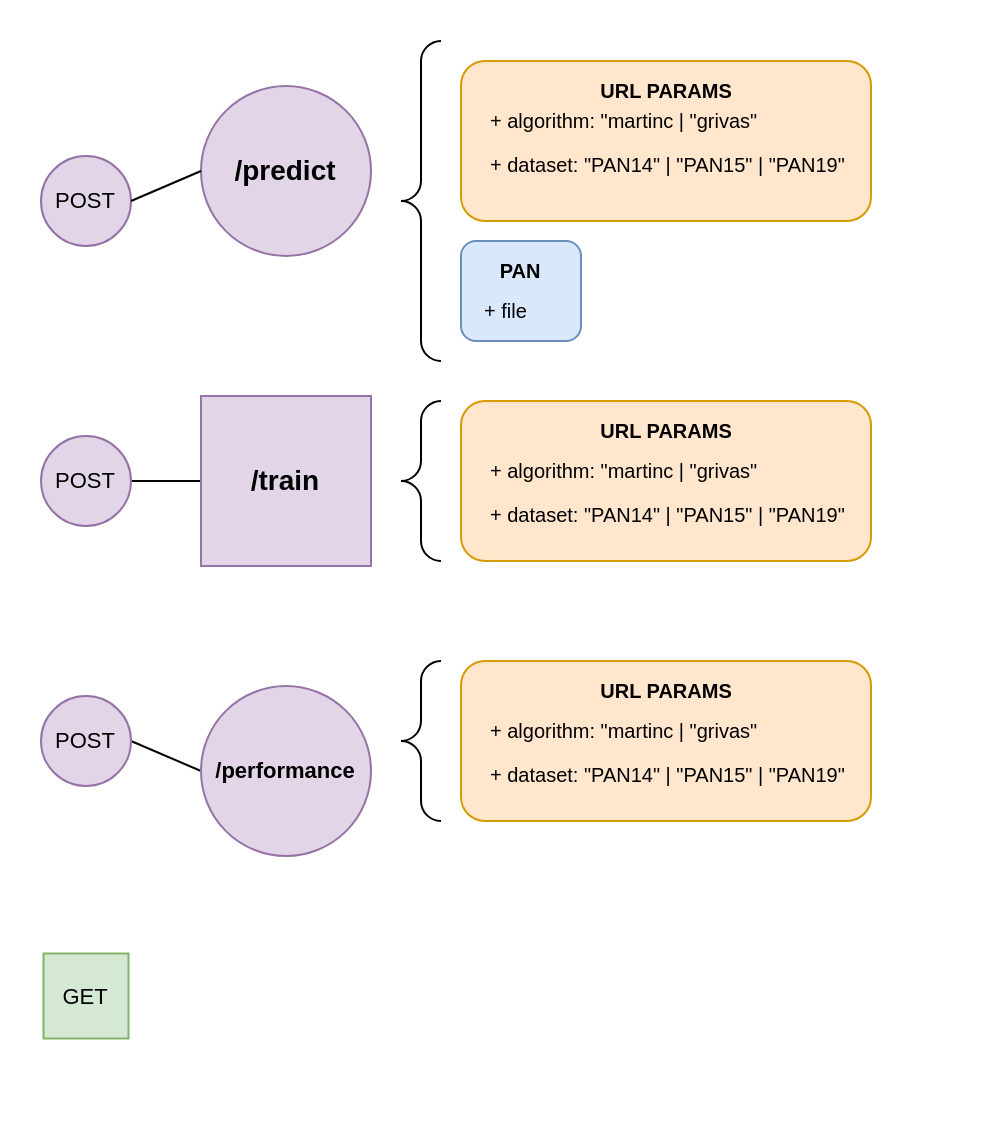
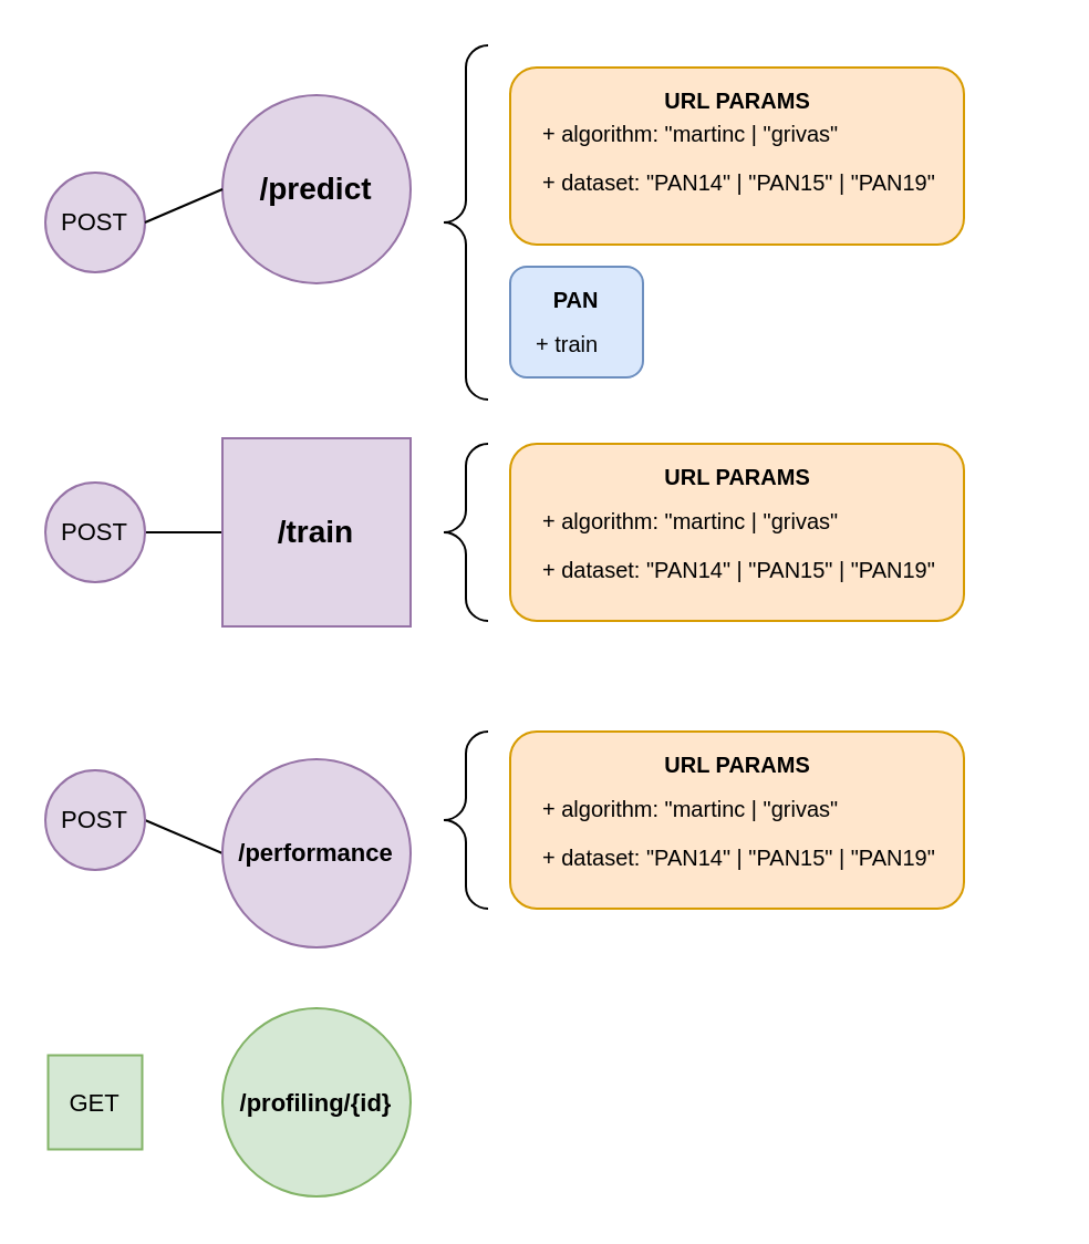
- <mxCell id="9" value="+ file" style="text;html=1;strokeColor=none;fillColor=none;align=left;verticalAlign=middle;whiteSpace=wrap;rounded=0;fontSize=10;" parent="1" vertex="1"><mxGeometry x="240" y="140" width="40" height="30" as="geometry" /></mxCell>
+ <mxCell id="9" value="+ train" style="text;html=1;strokeColor=none;fillColor=none;align=left;verticalAlign=middle;whiteSpace=wrap;rounded=0;fontSize=10;" parent="1" vertex="1"><mxGeometry x="240" y="140" width="40" height="30" as="geometry" /></mxCell>
+ <mxCell id="13" value="/profiling/{id}" style="ellipse;whiteSpace=wrap;html=1;aspect=fixed;fontSize=11;fontStyle=1;fillColor=#d5e8d4;strokeColor=#82b366;" parent="1" vertex="1"><mxGeometry x="100" y="455" width="85" height="85" as="geometry" /></mxCell>
